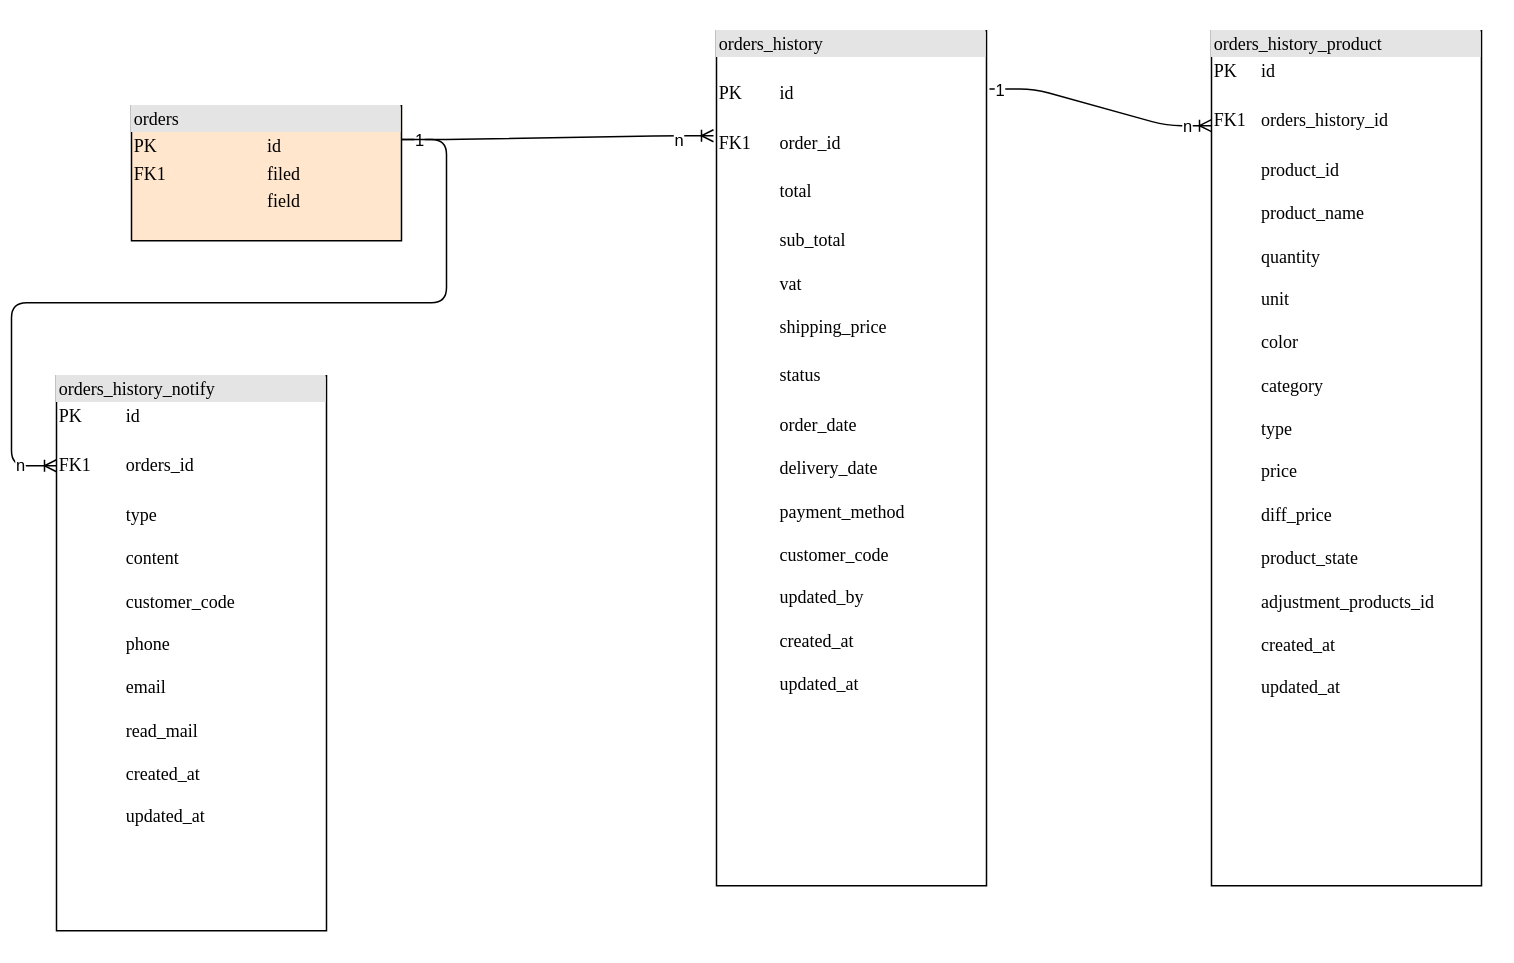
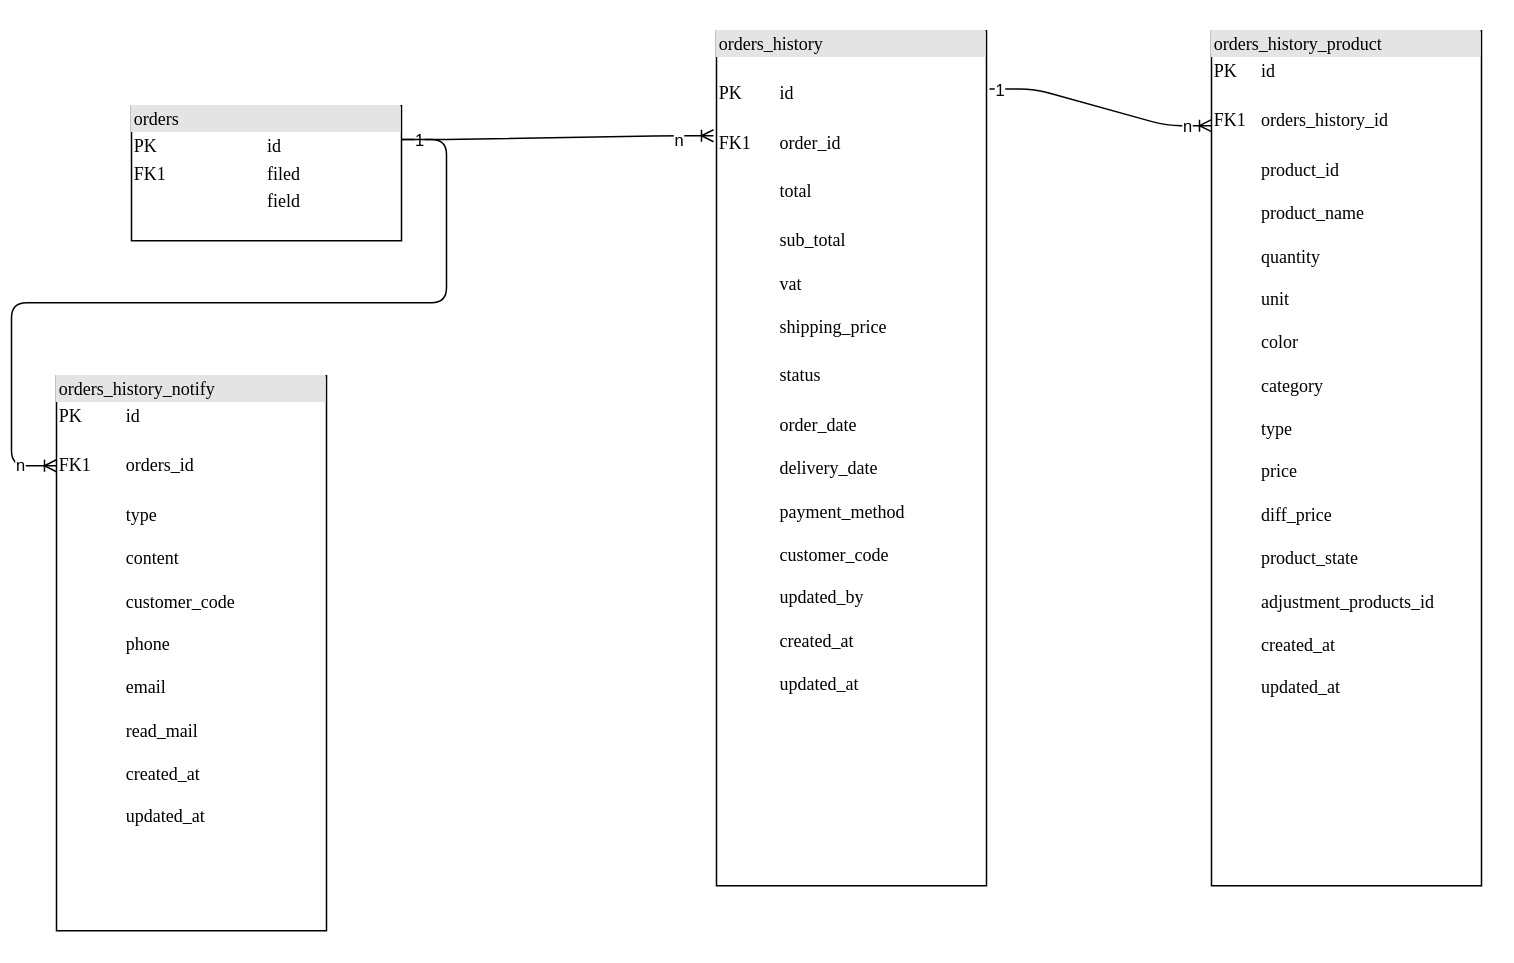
- <mxCell id="2" value="&lt;div style=&quot;box-sizing: border-box ; width: 100% ; background: #e4e4e4 ; padding: 2px&quot;&gt;orders&lt;/div&gt;&lt;table style=&quot;width: 100% ; font-size: 1em&quot; cellpadding=&quot;2&quot; cellspacing=&quot;0&quot;&gt;&lt;tbody&gt;&lt;tr&gt;&lt;td&gt;PK&lt;/td&gt;&lt;td&gt;id&lt;/td&gt;&lt;/tr&gt;&lt;tr&gt;&lt;td&gt;FK1&lt;/td&gt;&lt;td&gt;filed&lt;/td&gt;&lt;/tr&gt;&lt;tr&gt;&lt;td&gt;&lt;/td&gt;&lt;td&gt;field&lt;/td&gt;&lt;/tr&gt;&lt;/tbody&gt;&lt;/table&gt;" style="verticalAlign=top;align=left;overflow=fill;html=1;rounded=0;shadow=0;comic=0;labelBackgroundColor=none;strokeWidth=1;fontFamily=Verdana;fontSize=12;fillColor=#ffe6cc;" parent="1" vertex="1"><mxGeometry x="70" y="70" width="180" height="90" as="geometry" /></mxCell>
+ <mxCell id="2" value="&lt;div style=&quot;box-sizing: border-box ; width: 100% ; background: #e4e4e4 ; padding: 2px&quot;&gt;orders&lt;/div&gt;&lt;table style=&quot;width: 100% ; font-size: 1em&quot; cellpadding=&quot;2&quot; cellspacing=&quot;0&quot;&gt;&lt;tbody&gt;&lt;tr&gt;&lt;td&gt;PK&lt;/td&gt;&lt;td&gt;id&lt;/td&gt;&lt;/tr&gt;&lt;tr&gt;&lt;td&gt;FK1&lt;/td&gt;&lt;td&gt;filed&lt;/td&gt;&lt;/tr&gt;&lt;tr&gt;&lt;td&gt;&lt;/td&gt;&lt;td&gt;field&lt;/td&gt;&lt;/tr&gt;&lt;/tbody&gt;&lt;/table&gt;" style="verticalAlign=top;align=left;overflow=fill;html=1;rounded=0;shadow=0;comic=0;labelBackgroundColor=none;strokeWidth=1;fontFamily=Verdana;fontSize=12" parent="1" vertex="1"><mxGeometry x="70" y="70" width="180" height="90" as="geometry" /></mxCell>
